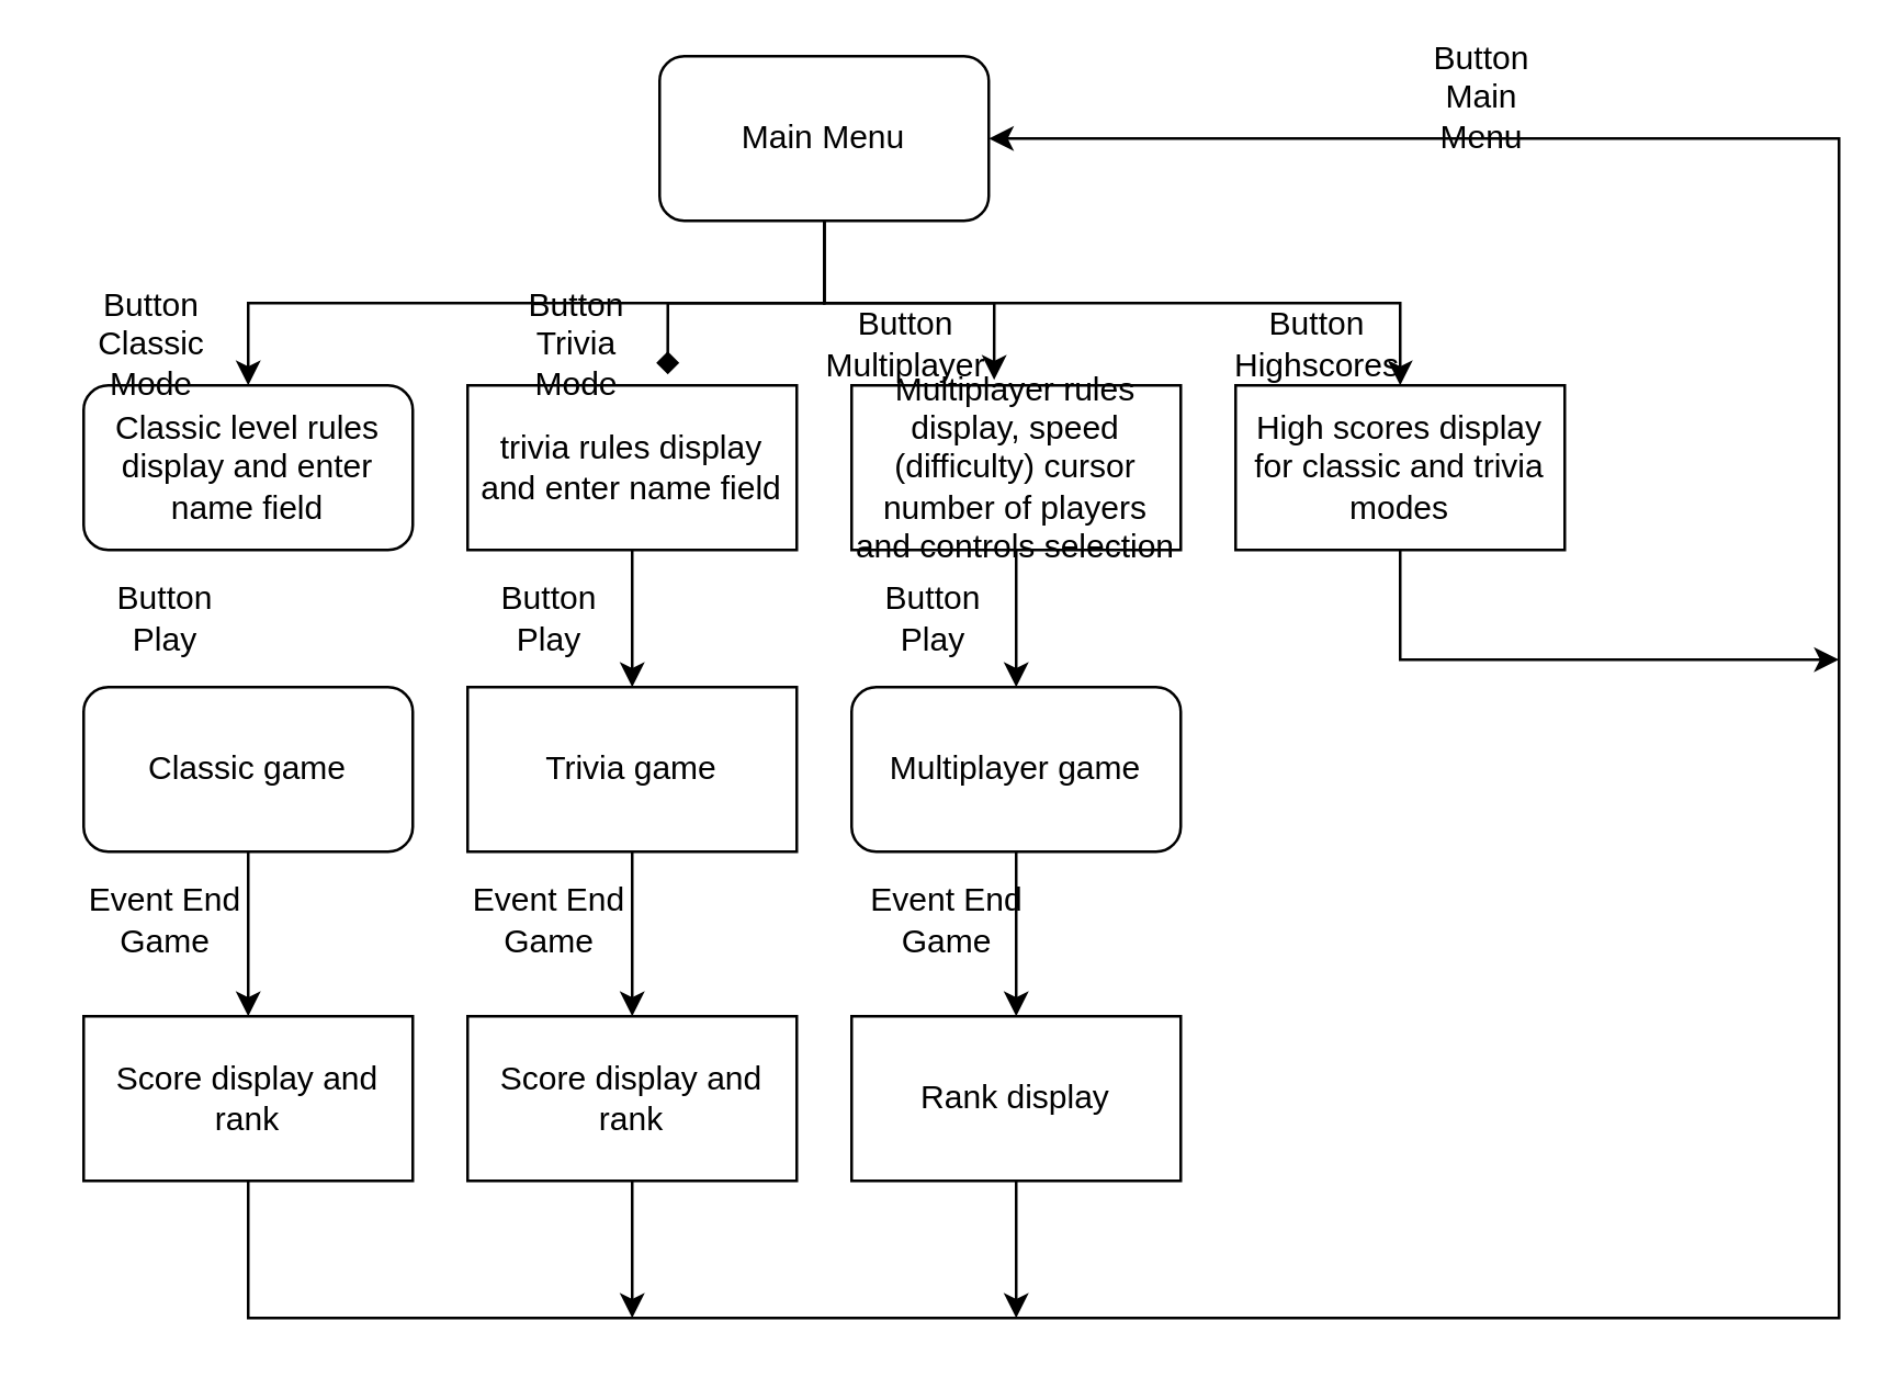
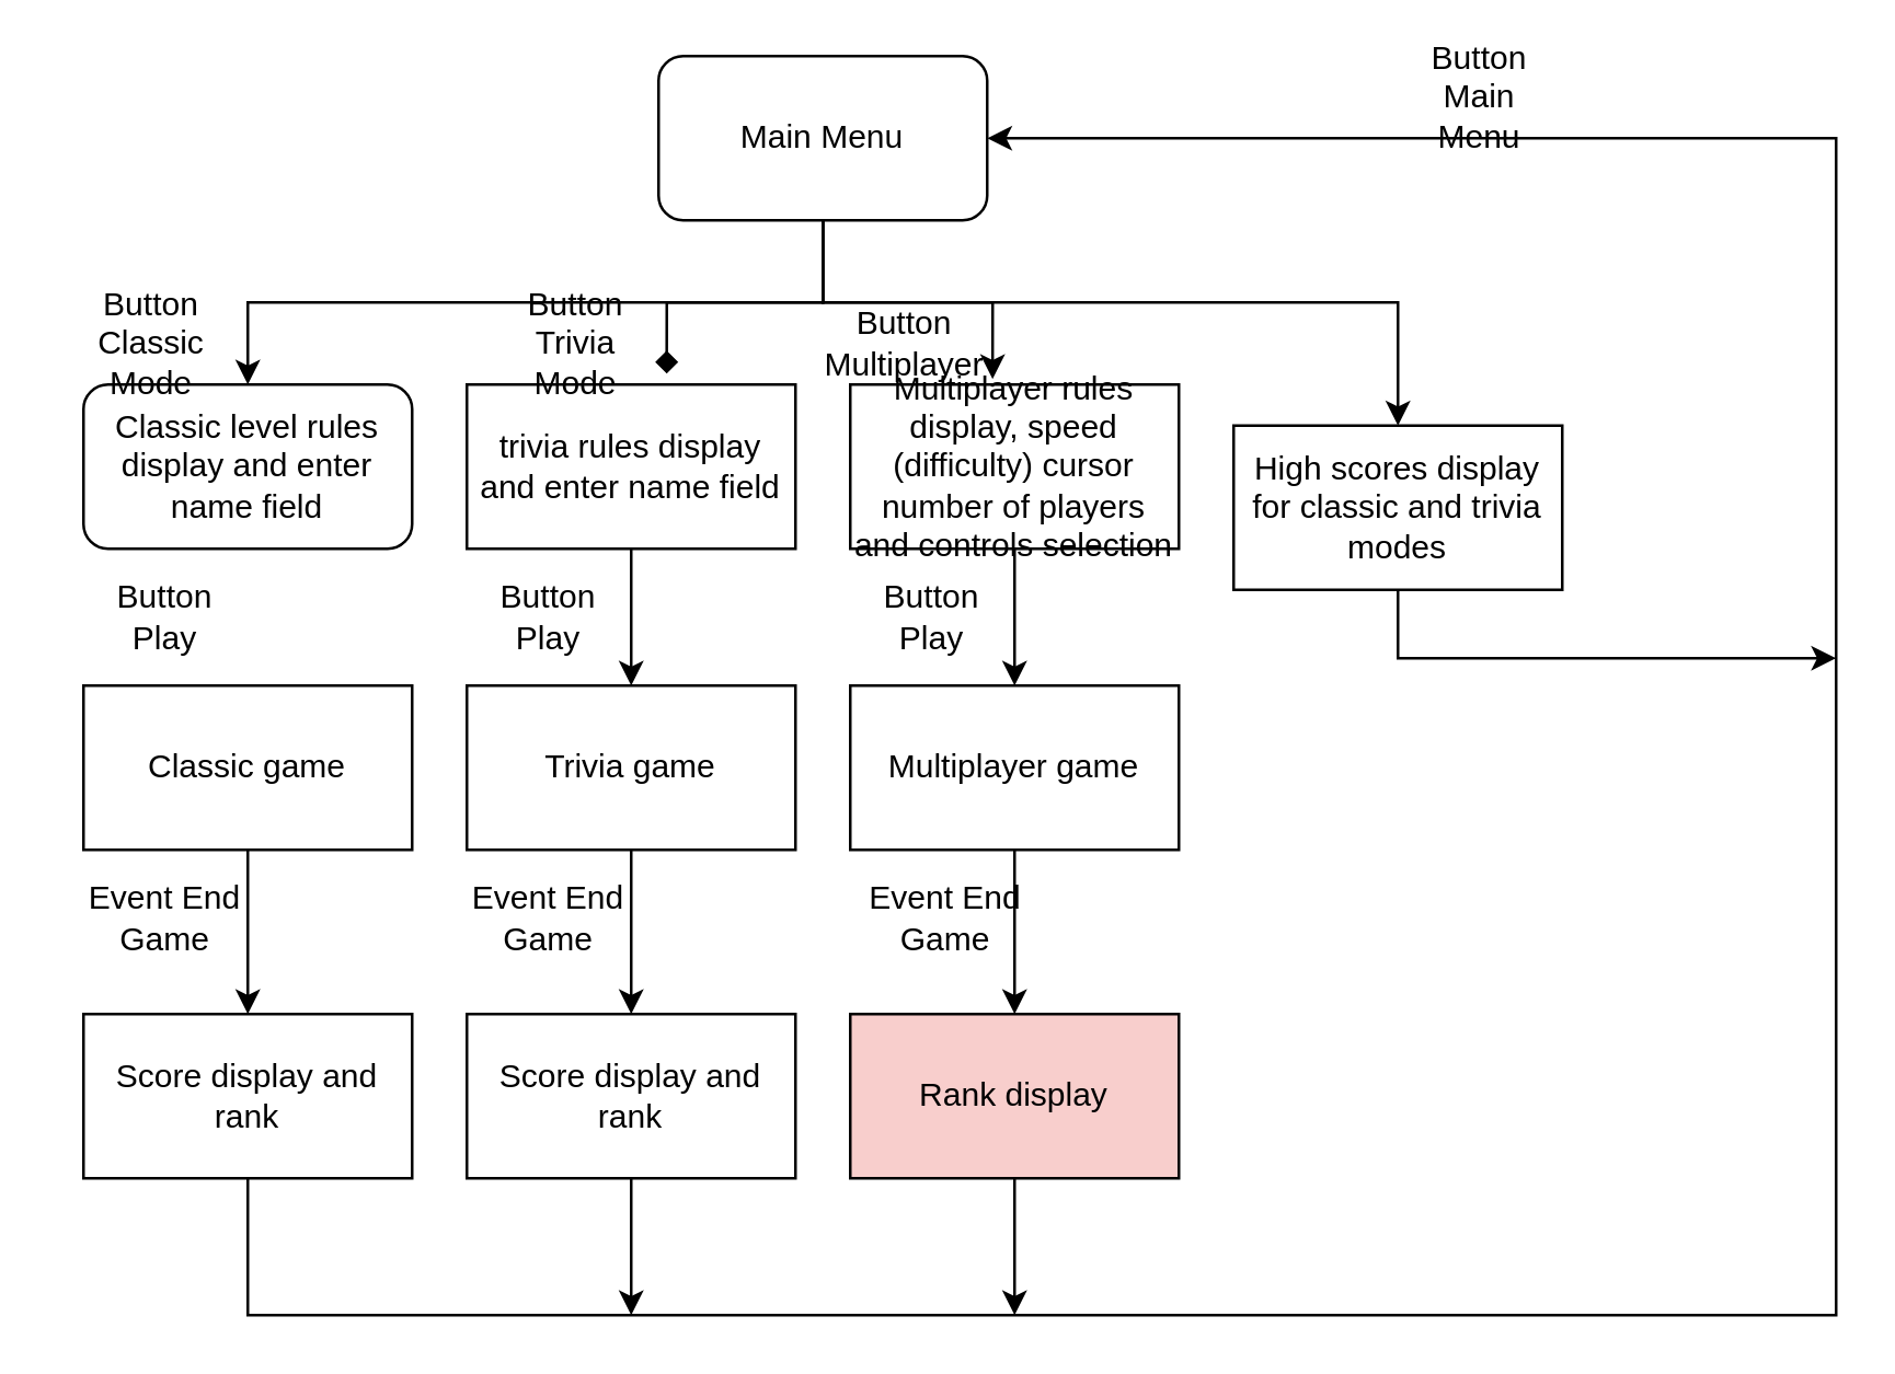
- <mxCell id="30" value="Button Highscores" style="text;html=1;align=center;verticalAlign=middle;whiteSpace=wrap;rounded=0;" vertex="1" parent="1"><mxGeometry x="450" y="110" width="60" height="30" as="geometry" /></mxCell>
- <mxCell id="11" value="High scores display for classic and trivia modes" style="rounded=0;whiteSpace=wrap;html=1;" parent="1" vertex="1"><mxGeometry x="450" y="140" width="120" height="60" as="geometry" /></mxCell>
+ <mxCell id="11" value="High scores display for classic and trivia modes" style="rounded=0;whiteSpace=wrap;html=1;" parent="1" vertex="1"><mxGeometry x="450" y="155" width="120" height="60" as="geometry" /></mxCell>
- <mxCell id="13" value="Classic game" style="whiteSpace=wrap;html=1;rounded=1;" parent="1" vertex="1"><mxGeometry x="30" y="250" width="120" height="60" as="geometry" /></mxCell>
+ <mxCell id="13" value="Classic game" style="rounded=0;whiteSpace=wrap;html=1;" parent="1" vertex="1"><mxGeometry x="30" y="250" width="120" height="60" as="geometry" /></mxCell>
- <mxCell id="17" value="Multiplayer game" style="whiteSpace=wrap;html=1;rounded=1;" parent="1" vertex="1"><mxGeometry x="310" y="250" width="120" height="60" as="geometry" /></mxCell>
+ <mxCell id="17" value="Multiplayer game" style="rounded=0;whiteSpace=wrap;html=1;" parent="1" vertex="1"><mxGeometry x="310" y="250" width="120" height="60" as="geometry" /></mxCell>
- <mxCell id="23" value="Rank display" style="rounded=0;whiteSpace=wrap;html=1;" parent="1" vertex="1"><mxGeometry x="310" y="370" width="120" height="60" as="geometry" /></mxCell>
+ <mxCell id="23" value="Rank display" style="rounded=0;whiteSpace=wrap;html=1;fillColor=#f8cecc;" parent="1" vertex="1"><mxGeometry x="310" y="370" width="120" height="60" as="geometry" /></mxCell>
